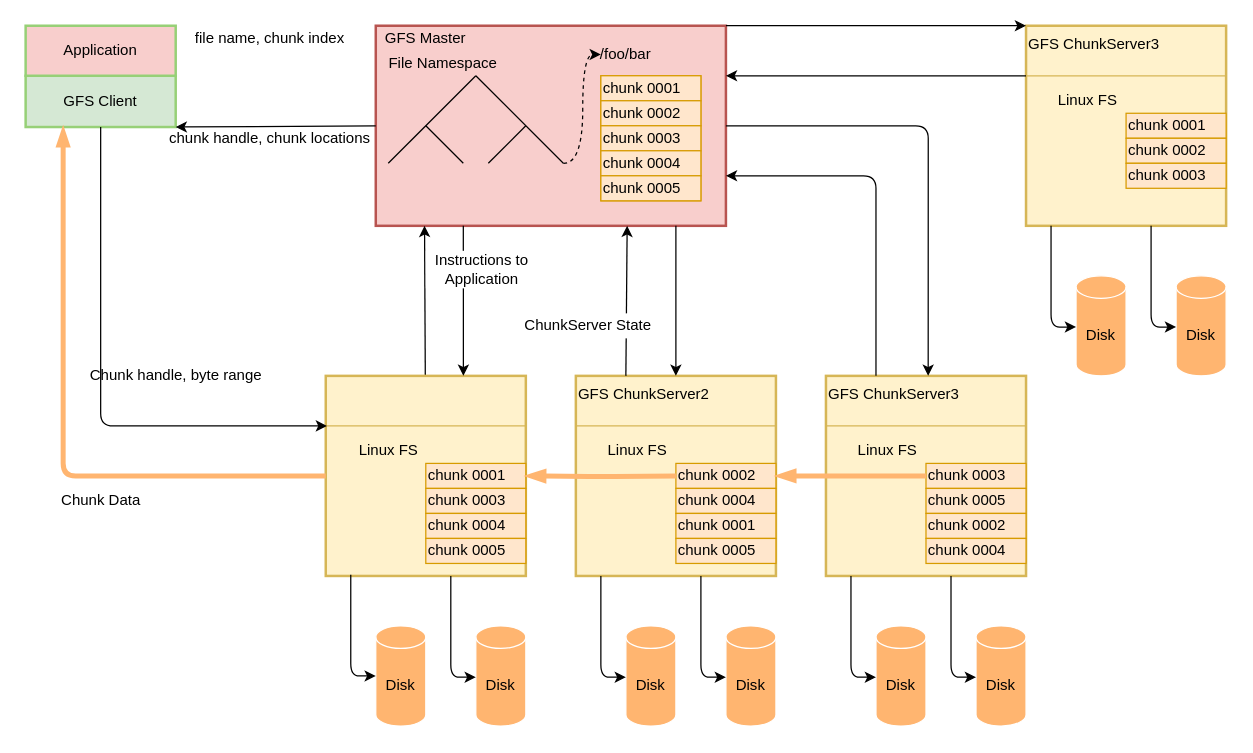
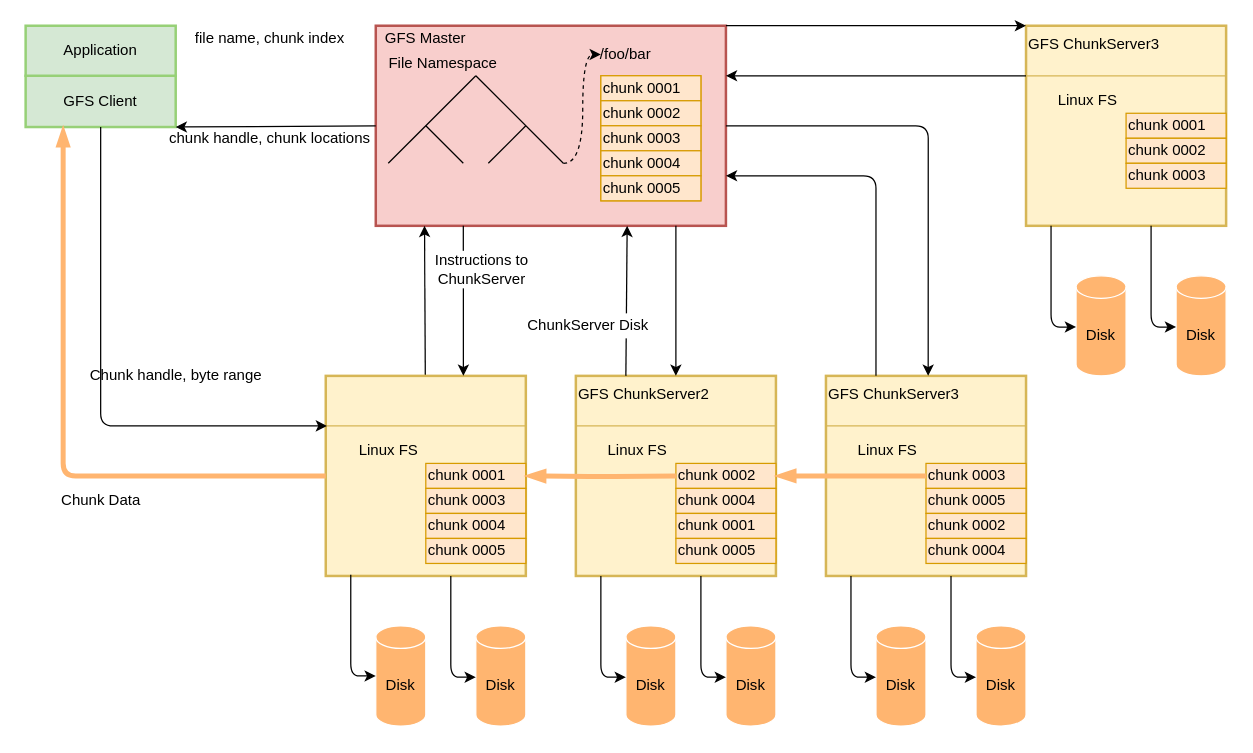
- <mxCell id="5" value="Application" style="rounded=0;whiteSpace=wrap;html=1;fillColor=#f8cecc;strokeColor=#97D077;strokeWidth=2;" parent="3" vertex="1"><mxGeometry width="120" height="40" as="geometry" /></mxCell>
+ <mxCell id="5" value="Application" style="rounded=0;whiteSpace=wrap;html=1;fillColor=#D5E8D4;strokeColor=#97D077;strokeWidth=2;" parent="3" vertex="1"><mxGeometry width="120" height="40" as="geometry" /></mxCell>
- <mxCell id="27" value="Instructions to &lt;br&gt;Application" style="text;html=1;strokeColor=none;align=center;verticalAlign=middle;whiteSpace=wrap;rounded=0;labelBackgroundColor=none;fillColor=#ffffff;" parent="1" vertex="1"><mxGeometry x="340" y="200" width="90" height="30" as="geometry" /></mxCell>
+ <mxCell id="27" value="Instructions to &lt;br&gt;ChunkServer" style="text;html=1;strokeColor=none;align=center;verticalAlign=middle;whiteSpace=wrap;rounded=0;labelBackgroundColor=none;fillColor=#ffffff;" parent="1" vertex="1"><mxGeometry x="340" y="200" width="90" height="30" as="geometry" /></mxCell>
- <mxCell id="26" value="ChunkServer State" style="text;html=1;strokeColor=none;align=center;verticalAlign=middle;whiteSpace=wrap;rounded=0;labelBackgroundColor=none;fillColor=#ffffff;" parent="1" vertex="1"><mxGeometry x="410" y="250" width="120" height="20" as="geometry" /></mxCell>
+ <mxCell id="26" value="ChunkServer Disk" style="text;html=1;strokeColor=none;align=center;verticalAlign=middle;whiteSpace=wrap;rounded=0;labelBackgroundColor=none;fillColor=#ffffff;" parent="1" vertex="1"><mxGeometry x="410" y="250" width="120" height="20" as="geometry" /></mxCell>
